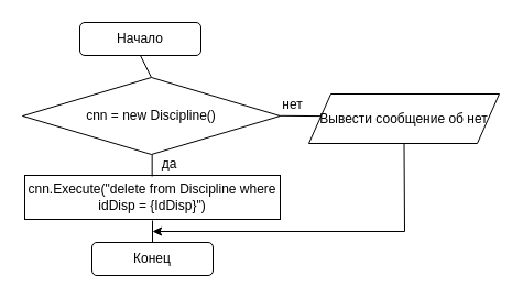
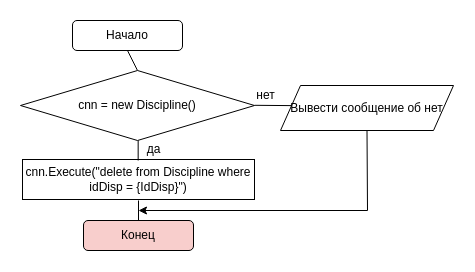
- <mxCell id="8" value="Конец" style="rounded=1;whiteSpace=wrap;html=1;" parent="1" vertex="1"><mxGeometry x="83" y="220" width="110" height="30" as="geometry" /></mxCell>
+ <mxCell id="8" value="Конец" style="rounded=1;whiteSpace=wrap;html=1;fillColor=#f8cecc;" parent="1" vertex="1"><mxGeometry x="83" y="220" width="110" height="30" as="geometry" /></mxCell>
